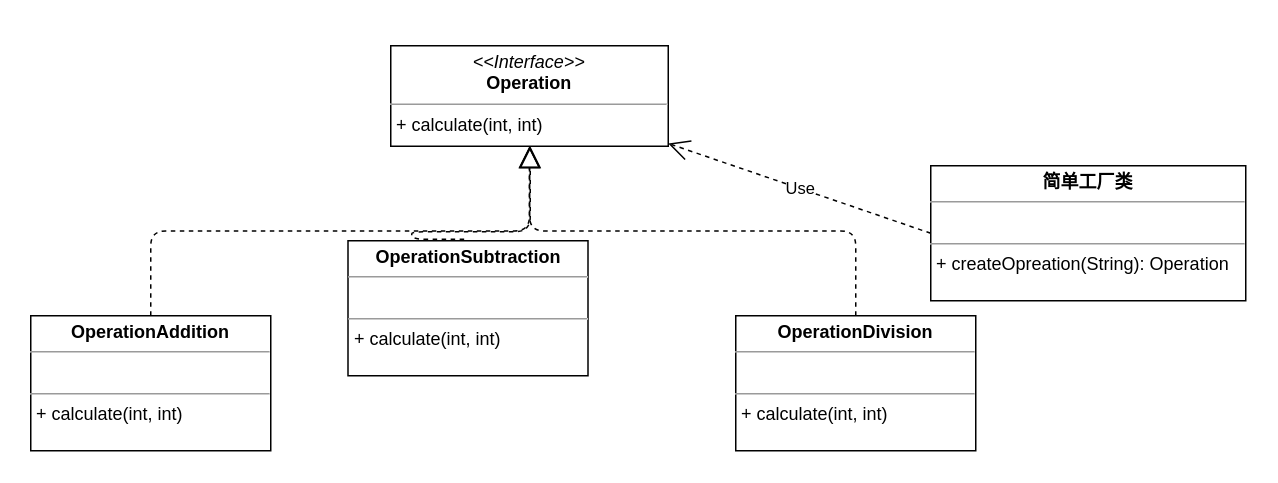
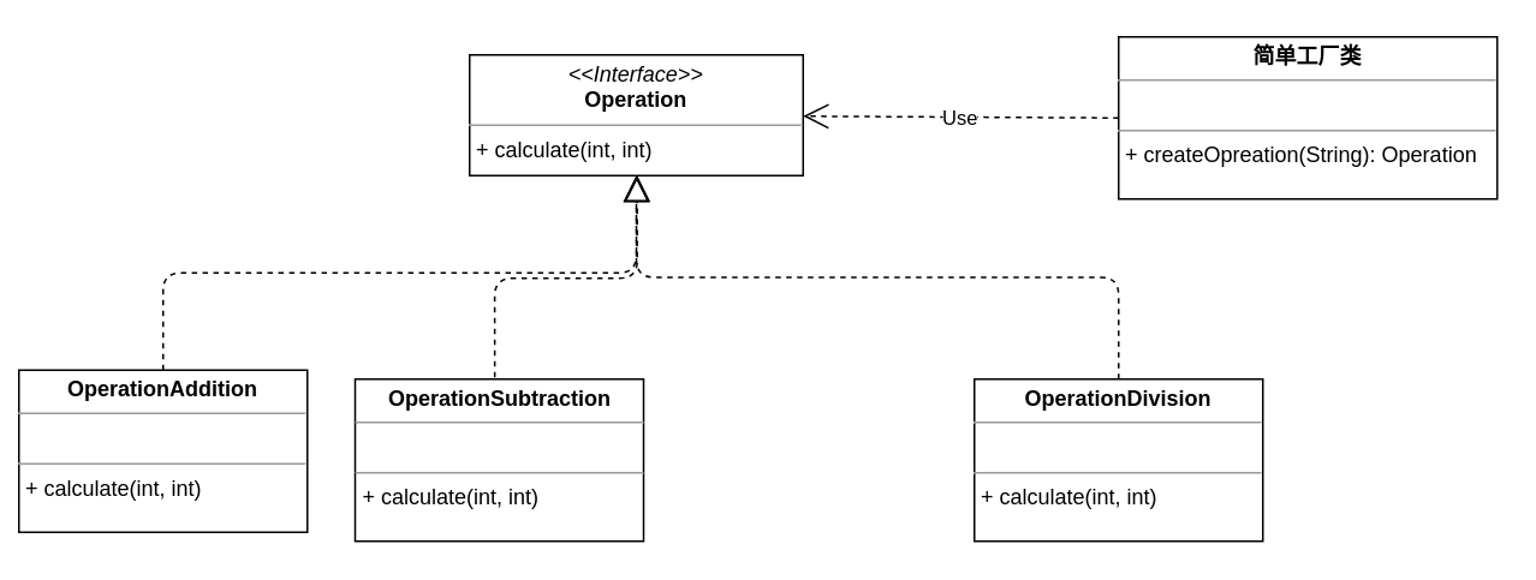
- <mxCell id="6" value="&lt;p style=&quot;margin: 0px ; margin-top: 4px ; text-align: center&quot;&gt;&lt;b&gt;简单工厂类&lt;/b&gt;&lt;/p&gt;&lt;hr size=&quot;1&quot;&gt;&lt;p style=&quot;margin: 0px ; margin-left: 4px&quot;&gt;&lt;br&gt;&lt;/p&gt;&lt;hr size=&quot;1&quot;&gt;&lt;p style=&quot;margin: 0px ; margin-left: 4px&quot;&gt;+ createOpreation(String): Operation&lt;/p&gt;" style="verticalAlign=top;align=left;overflow=fill;fontSize=12;fontFamily=Helvetica;html=1;" parent="1" vertex="1"><mxGeometry x="620" y="110" width="210" height="90" as="geometry" /></mxCell>
+ <mxCell id="6" value="&lt;p style=&quot;margin: 0px ; margin-top: 4px ; text-align: center&quot;&gt;&lt;b&gt;简单工厂类&lt;/b&gt;&lt;/p&gt;&lt;hr size=&quot;1&quot;&gt;&lt;p style=&quot;margin: 0px ; margin-left: 4px&quot;&gt;&lt;br&gt;&lt;/p&gt;&lt;hr size=&quot;1&quot;&gt;&lt;p style=&quot;margin: 0px ; margin-left: 4px&quot;&gt;+ createOpreation(String): Operation&lt;/p&gt;" style="verticalAlign=top;align=left;overflow=fill;fontSize=12;fontFamily=Helvetica;html=1;" parent="1" vertex="1"><mxGeometry x="620" y="20" width="210" height="90" as="geometry" /></mxCell>
- <mxCell id="4" value="&lt;p style=&quot;margin: 0px ; margin-top: 4px ; text-align: center&quot;&gt;&lt;b&gt;OperationSubtraction&lt;/b&gt;&lt;/p&gt;&lt;hr size=&quot;1&quot;&gt;&lt;p style=&quot;margin: 0px ; margin-left: 4px&quot;&gt;&lt;br&gt;&lt;/p&gt;&lt;hr size=&quot;1&quot;&gt;&lt;p style=&quot;margin: 0px ; margin-left: 4px&quot;&gt;+&amp;nbsp;calculate(int, int)&lt;br&gt;&lt;/p&gt;" style="verticalAlign=top;align=left;overflow=fill;fontSize=12;fontFamily=Helvetica;html=1;" parent="1" vertex="1"><mxGeometry x="231.5" y="160" width="160" height="90" as="geometry" /></mxCell>
+ <mxCell id="4" value="&lt;p style=&quot;margin: 0px ; margin-top: 4px ; text-align: center&quot;&gt;&lt;b&gt;OperationSubtraction&lt;/b&gt;&lt;/p&gt;&lt;hr size=&quot;1&quot;&gt;&lt;p style=&quot;margin: 0px ; margin-left: 4px&quot;&gt;&lt;br&gt;&lt;/p&gt;&lt;hr size=&quot;1&quot;&gt;&lt;p style=&quot;margin: 0px ; margin-left: 4px&quot;&gt;+&amp;nbsp;calculate(int, int)&lt;br&gt;&lt;/p&gt;" style="verticalAlign=top;align=left;overflow=fill;fontSize=12;fontFamily=Helvetica;html=1;" parent="1" vertex="1"><mxGeometry x="196.5" y="210" width="160" height="90" as="geometry" /></mxCell>
- <mxCell id="2" value="&lt;p style=&quot;margin: 0px ; margin-top: 4px ; text-align: center&quot;&gt;&lt;b&gt;OperationAddition&lt;/b&gt;&lt;/p&gt;&lt;hr size=&quot;1&quot;&gt;&lt;p style=&quot;margin: 0px ; margin-left: 4px&quot;&gt;&lt;br&gt;&lt;/p&gt;&lt;hr size=&quot;1&quot;&gt;&lt;p style=&quot;margin: 0px ; margin-left: 4px&quot;&gt;+&amp;nbsp;calculate(int, int)&lt;br&gt;&lt;/p&gt;" style="verticalAlign=top;align=left;overflow=fill;fontSize=12;fontFamily=Helvetica;html=1;" parent="1" vertex="1"><mxGeometry x="20" y="210" width="160" height="90" as="geometry" /></mxCell>
+ <mxCell id="2" value="&lt;p style=&quot;margin: 0px ; margin-top: 4px ; text-align: center&quot;&gt;&lt;b&gt;OperationAddition&lt;/b&gt;&lt;/p&gt;&lt;hr size=&quot;1&quot;&gt;&lt;p style=&quot;margin: 0px ; margin-left: 4px&quot;&gt;&lt;br&gt;&lt;/p&gt;&lt;hr size=&quot;1&quot;&gt;&lt;p style=&quot;margin: 0px ; margin-left: 4px&quot;&gt;+&amp;nbsp;calculate(int, int)&lt;br&gt;&lt;/p&gt;" style="verticalAlign=top;align=left;overflow=fill;fontSize=12;fontFamily=Helvetica;html=1;" parent="1" vertex="1"><mxGeometry x="10" y="205" width="160" height="90" as="geometry" /></mxCell>
- <mxCell id="5" value="&lt;p style=&quot;margin: 0px ; margin-top: 4px ; text-align: center&quot;&gt;&lt;b&gt;OperationDivision&lt;/b&gt;&lt;/p&gt;&lt;hr size=&quot;1&quot;&gt;&lt;p style=&quot;margin: 0px ; margin-left: 4px&quot;&gt;&lt;br&gt;&lt;/p&gt;&lt;hr size=&quot;1&quot;&gt;&lt;p style=&quot;margin: 0px ; margin-left: 4px&quot;&gt;+&amp;nbsp;calculate(int, int)&lt;br&gt;&lt;/p&gt;" style="verticalAlign=top;align=left;overflow=fill;fontSize=12;fontFamily=Helvetica;html=1;" parent="1" vertex="1"><mxGeometry x="490" y="210" width="160" height="90" as="geometry" /></mxCell>
+ <mxCell id="5" value="&lt;p style=&quot;margin: 0px ; margin-top: 4px ; text-align: center&quot;&gt;&lt;b&gt;OperationDivision&lt;/b&gt;&lt;/p&gt;&lt;hr size=&quot;1&quot;&gt;&lt;p style=&quot;margin: 0px ; margin-left: 4px&quot;&gt;&lt;br&gt;&lt;/p&gt;&lt;hr size=&quot;1&quot;&gt;&lt;p style=&quot;margin: 0px ; margin-left: 4px&quot;&gt;+&amp;nbsp;calculate(int, int)&lt;br&gt;&lt;/p&gt;" style="verticalAlign=top;align=left;overflow=fill;fontSize=12;fontFamily=Helvetica;html=1;" parent="1" vertex="1"><mxGeometry x="540" y="210" width="160" height="90" as="geometry" /></mxCell>
